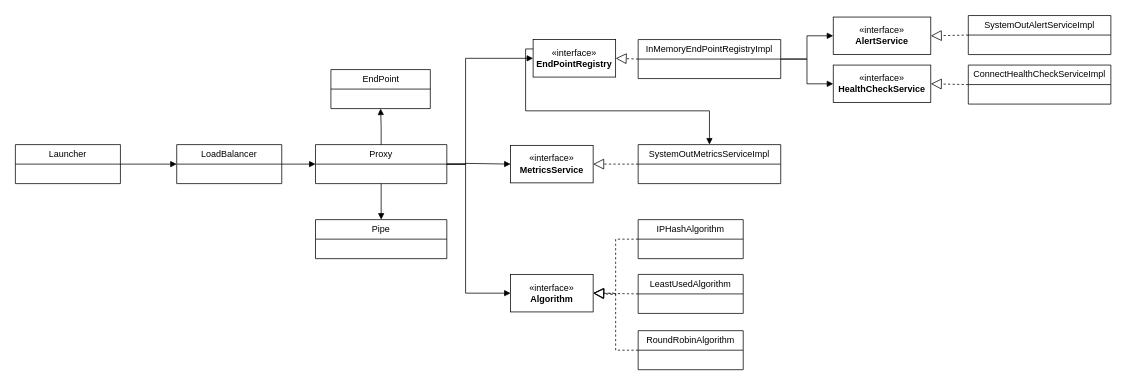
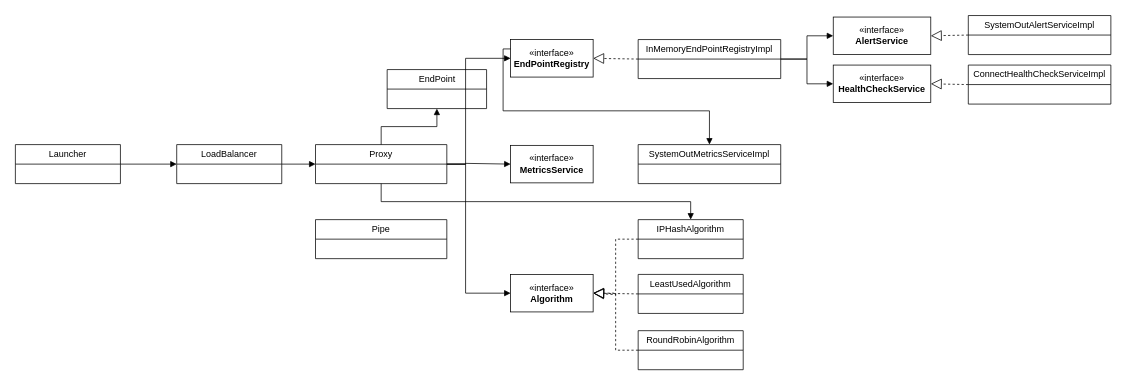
- <mxCell id="16" value="«interface»&lt;br&gt;&lt;b&gt;EndPointRegistry&lt;/b&gt;" style="html=1;whiteSpace=wrap;" vertex="1" parent="1"><mxGeometry x="710" y="52" width="110" height="50" as="geometry" /></mxCell>
+ <mxCell id="16" value="«interface»&lt;br&gt;&lt;b&gt;EndPointRegistry&lt;/b&gt;" style="html=1;whiteSpace=wrap;" vertex="1" parent="1"><mxGeometry x="680" y="52" width="110" height="50" as="geometry" /></mxCell>
- <mxCell id="14" value="EndPoint" style="swimlane;fontStyle=0;childLayout=stackLayout;horizontal=1;startSize=26;fillColor=none;horizontalStack=0;resizeParent=1;resizeParentMax=0;resizeLast=0;collapsible=1;marginBottom=0;whiteSpace=wrap;html=1;" vertex="1" parent="1"><mxGeometry x="440.5" y="92" width="132.5" height="52" as="geometry" /></mxCell>
+ <mxCell id="14" value="EndPoint" style="swimlane;fontStyle=0;childLayout=stackLayout;horizontal=1;startSize=26;fillColor=none;horizontalStack=0;resizeParent=1;resizeParentMax=0;resizeLast=0;collapsible=1;marginBottom=0;whiteSpace=wrap;html=1;" vertex="1" parent="1"><mxGeometry x="515.5" y="92" width="132.5" height="52" as="geometry" /></mxCell>
- <mxCell id="24" value="" style="endArrow=block;dashed=1;endFill=0;endSize=12;html=1;rounded=0;exitX=0;exitY=0.5;exitDx=0;exitDy=0;entryX=1;entryY=0.5;entryDx=0;entryDy=0;" edge="1" parent="1" source="23" target="22"><mxGeometry width="160" relative="1" as="geometry"><mxPoint x="625" y="222" as="sourcePoint" /><mxPoint x="785" y="222" as="targetPoint" /></mxGeometry></mxCell>
- <mxCell id="27" value="" style="endArrow=block;endFill=1;html=1;edgeStyle=orthogonalEdgeStyle;align=left;verticalAlign=top;rounded=0;exitX=0.5;exitY=1;exitDx=0;exitDy=0;entryX=0.5;entryY=0;entryDx=0;entryDy=0;" edge="1" parent="1" source="25" target="21"><mxGeometry x="-1" relative="1" as="geometry"><mxPoint x="517" y="313" as="sourcePoint" /><mxPoint x="517" y="523" as="targetPoint" /></mxGeometry></mxCell>
+ <mxCell id="27" value="" style="endArrow=block;endFill=1;html=1;edgeStyle=orthogonalEdgeStyle;align=left;verticalAlign=top;rounded=0;exitX=0.5;exitY=1;exitDx=0;exitDy=0;" edge="1" parent="1" source="25" target="8"><mxGeometry x="-1" relative="1" as="geometry"><mxPoint x="517" y="313" as="sourcePoint" /><mxPoint x="517" y="523" as="targetPoint" /></mxGeometry></mxCell>
